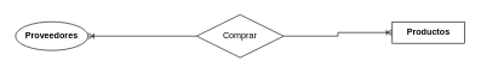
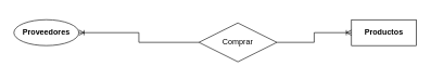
- <mxCell id="4" value="&lt;b&gt;Productos&lt;/b&gt;" style="whiteSpace=wrap;html=1;align=center;" vertex="1" parent="1"><mxGeometry x="540" y="30" width="100" height="30" as="geometry" /></mxCell>
+ <mxCell id="4" value="&lt;b&gt;Productos&lt;/b&gt;" style="whiteSpace=wrap;html=1;align=center;" vertex="1" parent="1"><mxGeometry x="540" y="30" width="100" height="40" as="geometry" /></mxCell>
- <mxCell id="6" value="Comprar" style="shape=rhombus;perimeter=rhombusPerimeter;whiteSpace=wrap;html=1;align=center;" vertex="1" parent="1"><mxGeometry x="270" y="20" width="120" height="60" as="geometry" /></mxCell>
+ <mxCell id="6" value="Comprar" style="shape=rhombus;perimeter=rhombusPerimeter;whiteSpace=wrap;html=1;align=center;" vertex="1" parent="1"><mxGeometry x="305" y="35" width="120" height="60" as="geometry" /></mxCell>
